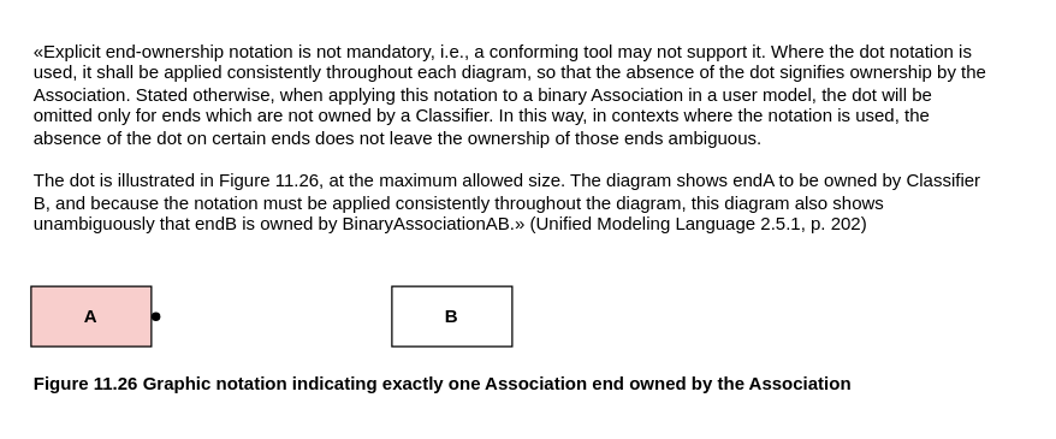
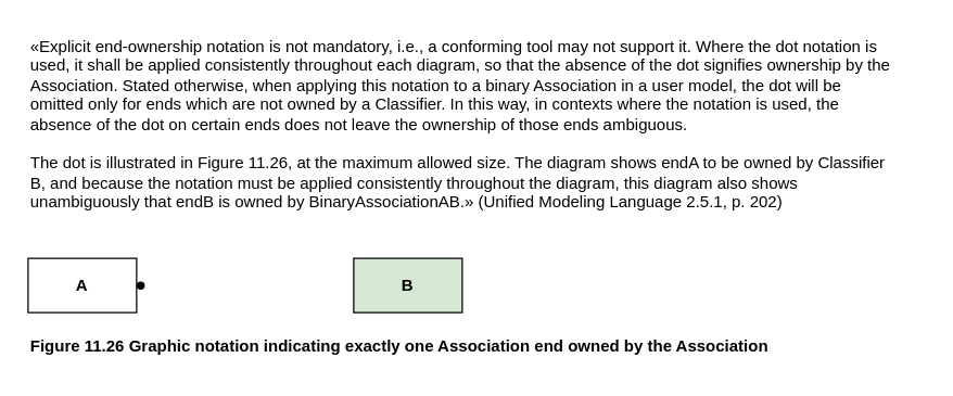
- <mxCell id="2" value="&lt;b&gt;A&lt;/b&gt;" style="fontStyle=0;html=1;whiteSpace=wrap;fillColor=#f8cecc;" vertex="1" parent="1"><mxGeometry y="190" width="80" height="40" as="geometry" x="20" /></mxCell>
+ <mxCell id="2" value="&lt;b&gt;A&lt;/b&gt;" style="fontStyle=0;html=1;whiteSpace=wrap;" vertex="1" parent="1"><mxGeometry y="190" width="80" height="40" as="geometry" x="20" /></mxCell>
- <mxCell id="3" value="B" style="fontStyle=1;html=1;whiteSpace=wrap;" vertex="1" parent="1"><mxGeometry x="260" y="190" width="80" height="40" as="geometry" /></mxCell>
+ <mxCell id="3" value="B" style="fontStyle=1;html=1;whiteSpace=wrap;fillColor=#d5e8d4;" vertex="1" parent="1"><mxGeometry x="260" y="190" width="80" height="40" as="geometry" /></mxCell>
